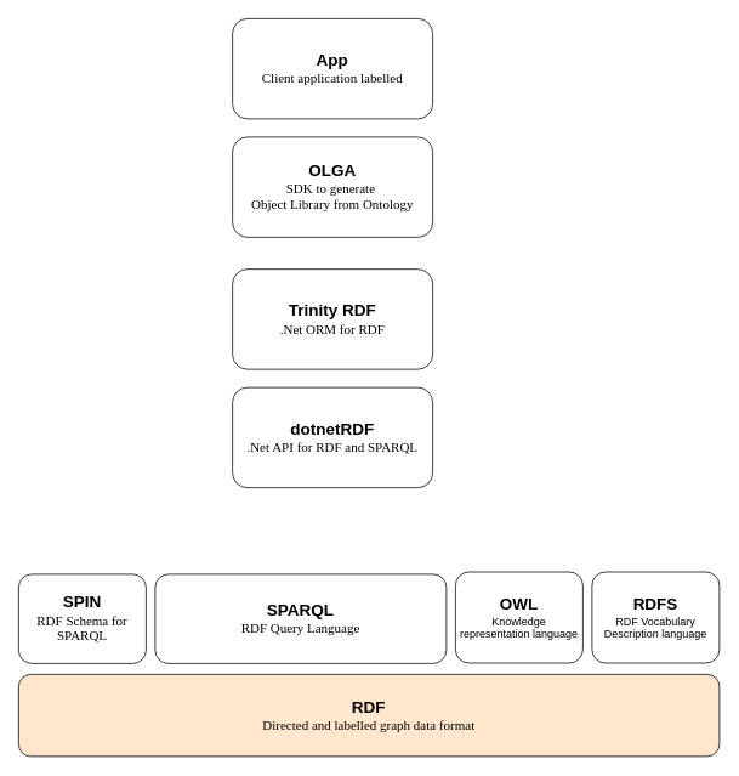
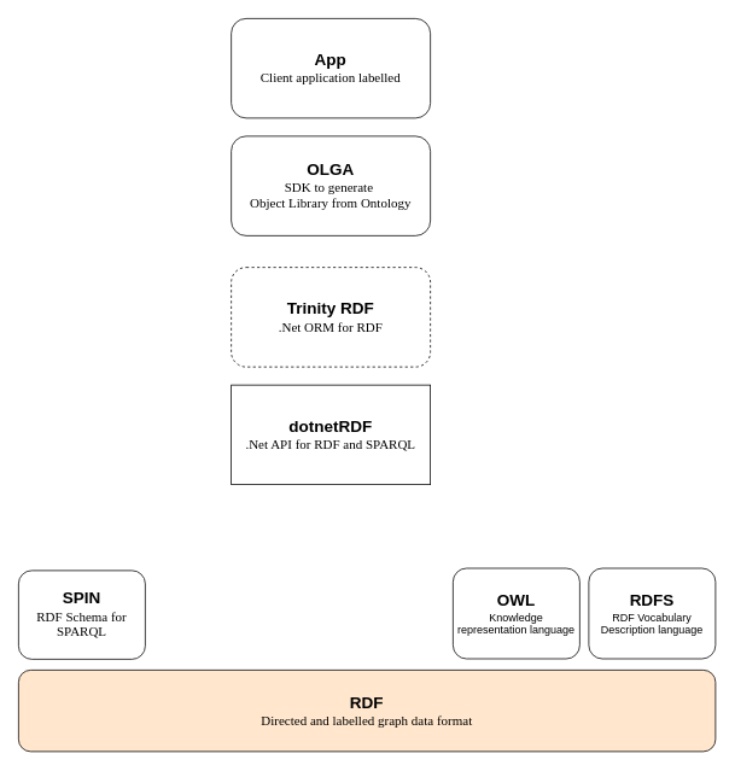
- <mxCell id="7" value="&lt;font style=&quot;font-size: 18px&quot;&gt;&lt;b&gt;Trinity RDF&lt;/b&gt;&lt;/font&gt;&lt;br&gt;&lt;p style=&quot;margin-top: 0pt ; margin-bottom: 0pt ; margin-left: 0in ; direction: ltr ; unicode-bidi: embed ; word-break: normal&quot;&gt;&lt;span style=&quot;font-size: 11pt ; font-family: &amp;#34;calibri&amp;#34;&quot;&gt;.Net ORM for RDF&lt;/span&gt;&lt;/p&gt;" style="rounded=1;whiteSpace=wrap;html=1;" vertex="1" parent="1"><mxGeometry x="255" y="295" width="220" height="110" as="geometry" /></mxCell>
+ <mxCell id="7" value="&lt;font style=&quot;font-size: 18px&quot;&gt;&lt;b&gt;Trinity RDF&lt;/b&gt;&lt;/font&gt;&lt;br&gt;&lt;p style=&quot;margin-top: 0pt ; margin-bottom: 0pt ; margin-left: 0in ; direction: ltr ; unicode-bidi: embed ; word-break: normal&quot;&gt;&lt;span style=&quot;font-size: 11pt ; font-family: &amp;#34;calibri&amp;#34;&quot;&gt;.Net ORM for RDF&lt;/span&gt;&lt;/p&gt;" style="rounded=1;whiteSpace=wrap;html=1;dashed=1;" vertex="1" parent="1"><mxGeometry x="255" y="295" width="220" height="110" as="geometry" /></mxCell>
- <mxCell id="6" value="&lt;font style=&quot;font-size: 18px&quot;&gt;&lt;b&gt;dotnetRDF&lt;/b&gt;&lt;/font&gt;&lt;br&gt;&lt;p style=&quot;margin-top: 0pt ; margin-bottom: 0pt ; margin-left: 0in ; direction: ltr ; unicode-bidi: embed ; word-break: normal&quot;&gt;&lt;span style=&quot;font-size: 11pt ; font-family: &amp;#34;calibri&amp;#34;&quot;&gt;.Net API&amp;nbsp;&lt;/span&gt;&lt;span style=&quot;font-family: &amp;#34;calibri&amp;#34; ; font-size: 11pt&quot;&gt;for RDF and SPARQL&lt;/span&gt;&lt;/p&gt;" style="rounded=1;whiteSpace=wrap;html=1;" vertex="1" parent="1"><mxGeometry x="255" y="425" width="220" height="110" as="geometry" /></mxCell>
+ <mxCell id="6" value="&lt;font style=&quot;font-size: 18px&quot;&gt;&lt;b&gt;dotnetRDF&lt;/b&gt;&lt;/font&gt;&lt;br&gt;&lt;p style=&quot;margin-top: 0pt ; margin-bottom: 0pt ; margin-left: 0in ; direction: ltr ; unicode-bidi: embed ; word-break: normal&quot;&gt;&lt;span style=&quot;font-size: 11pt ; font-family: &amp;#34;calibri&amp;#34;&quot;&gt;.Net API&amp;nbsp;&lt;/span&gt;&lt;span style=&quot;font-family: &amp;#34;calibri&amp;#34; ; font-size: 11pt&quot;&gt;for RDF and SPARQL&lt;/span&gt;&lt;/p&gt;" style="whiteSpace=wrap;html=1;rounded=0;" vertex="1" parent="1"><mxGeometry x="255" y="425" width="220" height="110" as="geometry" /></mxCell>
- <mxCell id="4" value="&lt;font style=&quot;font-size: 18px&quot;&gt;&lt;b&gt;SPARQL&lt;/b&gt;&lt;/font&gt;&lt;br&gt;&lt;p style=&quot;margin-top: 0pt ; margin-bottom: 0pt ; margin-left: 0in ; direction: ltr ; unicode-bidi: embed ; word-break: normal&quot;&gt;&lt;span style=&quot;font-size: 11pt ; font-family: &amp;#34;calibri&amp;#34;&quot;&gt;RDF&lt;/span&gt;&lt;span style=&quot;font-size: 11pt ; font-family: &amp;#34;calibri&amp;#34;&quot;&gt; &lt;/span&gt;&lt;span style=&quot;font-size: 11pt ; font-family: &amp;#34;calibri&amp;#34;&quot;&gt;Query&lt;/span&gt;&lt;span style=&quot;font-size: 11pt ; font-family: &amp;#34;calibri&amp;#34;&quot;&gt; &lt;/span&gt;&lt;span style=&quot;font-size: 11pt ; font-family: &amp;#34;calibri&amp;#34;&quot;&gt;Language&lt;/span&gt;&lt;/p&gt;" style="rounded=1;whiteSpace=wrap;html=1;" parent="1" vertex="1"><mxGeometry x="170" y="630" width="320" height="98" as="geometry" /></mxCell>
